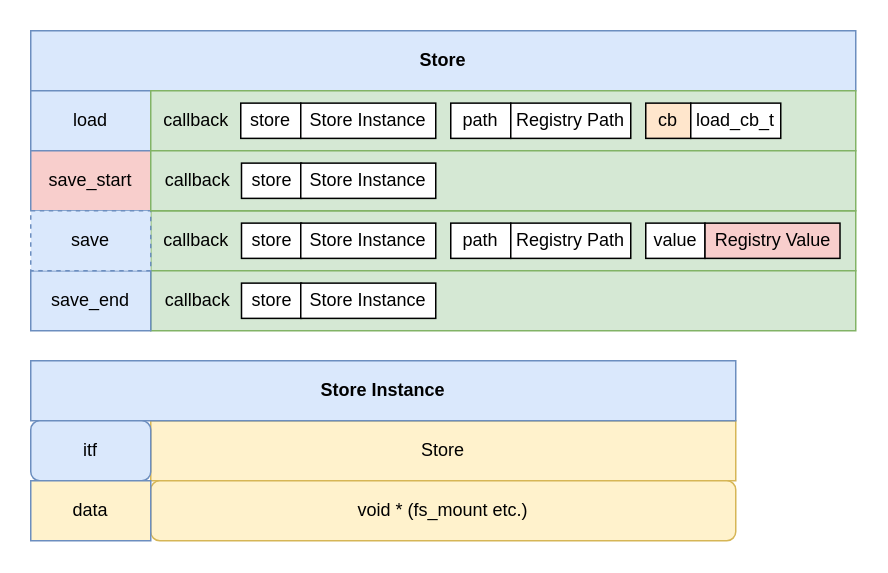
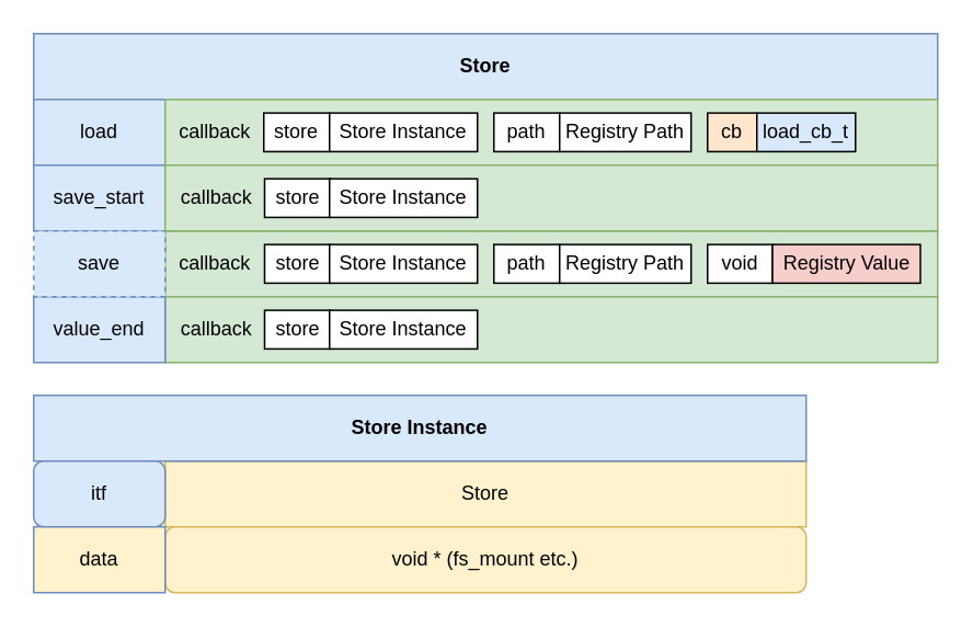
- <mxCell id="29" value="load_cb_t" style="rounded=0;whiteSpace=wrap;html=1;" vertex="1" parent="1"><mxGeometry x="460" y="68.25" width="60" height="23.5" as="geometry" /></mxCell>
+ <mxCell id="29" value="load_cb_t" style="rounded=0;whiteSpace=wrap;html=1;fillColor=#dae8fc;" vertex="1" parent="1"><mxGeometry x="460" y="68.25" width="60" height="23.5" as="geometry" /></mxCell>
- <mxCell id="7" value="save_start" style="rounded=0;whiteSpace=wrap;html=1;fillColor=#f8cecc;strokeColor=#6c8ebf;" parent="1" vertex="1"><mxGeometry x="20" y="100" width="80" height="40" as="geometry" /></mxCell>
+ <mxCell id="7" value="save_start" style="rounded=0;whiteSpace=wrap;html=1;fillColor=#dae8fc;strokeColor=#6c8ebf;" parent="1" vertex="1"><mxGeometry x="20" y="100" width="80" height="40" as="geometry" /></mxCell>
- <mxCell id="14" value="value" style="rounded=0;whiteSpace=wrap;html=1;" parent="1" vertex="1"><mxGeometry x="430" y="148.25" width="39.5" height="23.5" as="geometry" /></mxCell>
+ <mxCell id="14" value="void" style="rounded=0;whiteSpace=wrap;html=1;" parent="1" vertex="1"><mxGeometry x="430" y="148.25" width="39.5" height="23.5" as="geometry" /></mxCell>
- <mxCell id="8" value="save_end" style="rounded=0;whiteSpace=wrap;html=1;fillColor=#dae8fc;strokeColor=#6c8ebf;" parent="1" vertex="1"><mxGeometry x="20" y="180" width="80" height="40" as="geometry" /></mxCell>
+ <mxCell id="8" value="value_end" style="rounded=0;whiteSpace=wrap;html=1;fillColor=#dae8fc;strokeColor=#6c8ebf;" parent="1" vertex="1"><mxGeometry x="20" y="180" width="80" height="40" as="geometry" /></mxCell>
